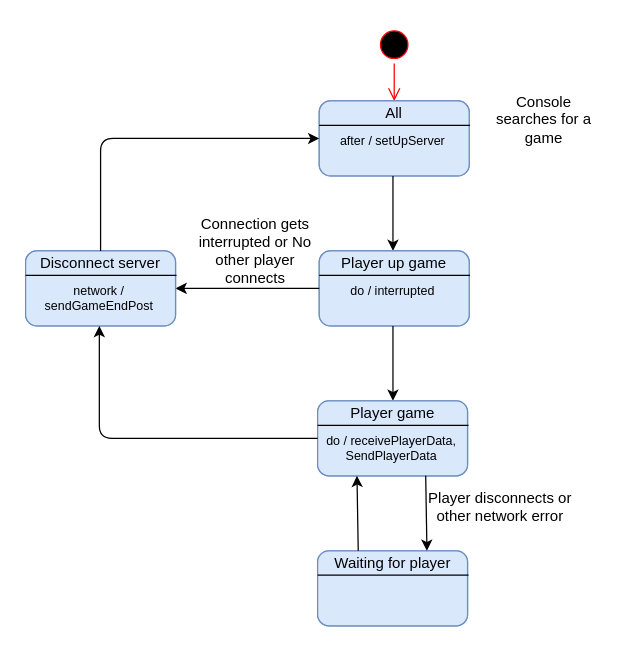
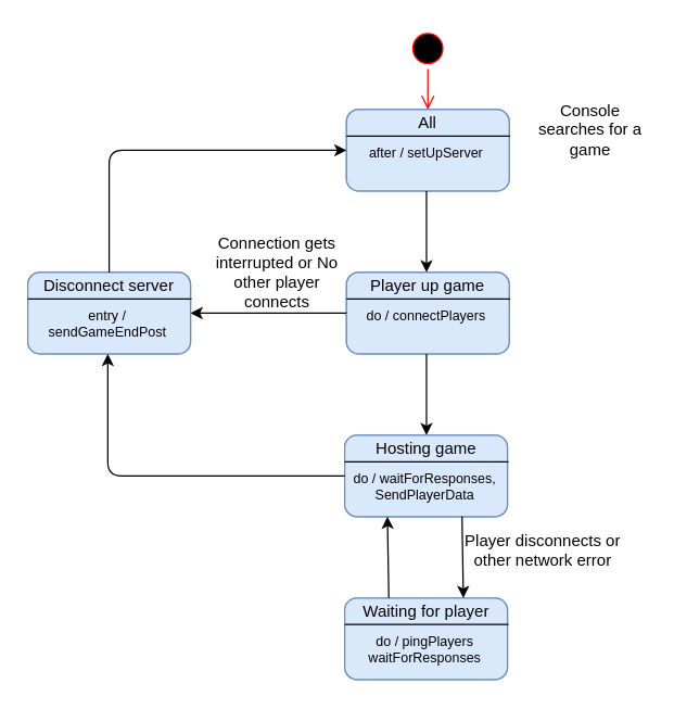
- <mxCell id="21" value="&lt;font style=&quot;font-size: 10px&quot;&gt;do / interrupted&lt;br style=&quot;font-size: 10px&quot;&gt;&lt;/font&gt;" style="text;html=1;strokeColor=none;fillColor=none;align=center;verticalAlign=top;whiteSpace=wrap;rounded=0;fontSize=10;" parent="1" vertex="1"><mxGeometry x="259" y="220" width="110" height="40" as="geometry" /></mxCell>
+ <mxCell id="21" value="&lt;font style=&quot;font-size: 10px&quot;&gt;do / connectPlayers&lt;br style=&quot;font-size: 10px&quot;&gt;&lt;/font&gt;" style="text;html=1;strokeColor=none;fillColor=none;align=center;verticalAlign=top;whiteSpace=wrap;rounded=0;fontSize=10;" parent="1" vertex="1"><mxGeometry x="259" y="220" width="110" height="40" as="geometry" /></mxCell>
- <mxCell id="32" value="&lt;font style=&quot;font-size: 10px&quot;&gt;network / sendGameEndPost&lt;br style=&quot;font-size: 10px&quot;&gt;&lt;/font&gt;" style="text;html=1;strokeColor=none;fillColor=none;align=center;verticalAlign=top;whiteSpace=wrap;rounded=0;fontSize=10;" parent="1" vertex="1"><mxGeometry x="24" y="220" width="110" height="40" as="geometry" /></mxCell>
+ <mxCell id="32" value="&lt;font style=&quot;font-size: 10px&quot;&gt;entry / sendGameEndPost&lt;br style=&quot;font-size: 10px&quot;&gt;&lt;/font&gt;" style="text;html=1;strokeColor=none;fillColor=none;align=center;verticalAlign=top;whiteSpace=wrap;rounded=0;fontSize=10;" parent="1" vertex="1"><mxGeometry x="24" y="220" width="110" height="40" as="geometry" /></mxCell>
- <mxCell id="41" value="Player game" style="text;html=1;strokeColor=none;fillColor=none;align=center;verticalAlign=middle;whiteSpace=wrap;rounded=0;" parent="1" vertex="1"><mxGeometry x="258.7" y="320" width="110" height="20" as="geometry" /></mxCell>
+ <mxCell id="41" value="Hosting game" style="text;html=1;strokeColor=none;fillColor=none;align=center;verticalAlign=middle;whiteSpace=wrap;rounded=0;" parent="1" vertex="1"><mxGeometry x="258.7" y="320" width="110" height="20" as="geometry" /></mxCell>
- <mxCell id="42" value="&lt;font style=&quot;font-size: 10px&quot;&gt;do / receivePlayerData,&lt;br&gt;SendPlayerData&lt;br style=&quot;font-size: 10px&quot;&gt;&lt;/font&gt;" style="text;html=1;strokeColor=none;fillColor=none;align=center;verticalAlign=top;whiteSpace=wrap;rounded=0;fontSize=10;" parent="1" vertex="1"><mxGeometry x="257.7" y="340" width="110" height="40" as="geometry" /></mxCell>
+ <mxCell id="42" value="&lt;font style=&quot;font-size: 10px&quot;&gt;do / waitForResponses,&lt;br&gt;SendPlayerData&lt;br style=&quot;font-size: 10px&quot;&gt;&lt;/font&gt;" style="text;html=1;strokeColor=none;fillColor=none;align=center;verticalAlign=top;whiteSpace=wrap;rounded=0;fontSize=10;" parent="1" vertex="1"><mxGeometry x="257.7" y="340" width="110" height="40" as="geometry" /></mxCell>
+ <mxCell id="52" value="&lt;font style=&quot;font-size: 10px&quot;&gt;do / pingPlayers&lt;br&gt;waitForResponses&lt;br style=&quot;font-size: 10px&quot;&gt;&lt;/font&gt;" style="text;html=1;strokeColor=none;fillColor=none;align=center;verticalAlign=top;whiteSpace=wrap;rounded=0;fontSize=10;" vertex="1" parent="1"><mxGeometry x="257.7" y="460" width="110" height="40" as="geometry" /></mxCell>
